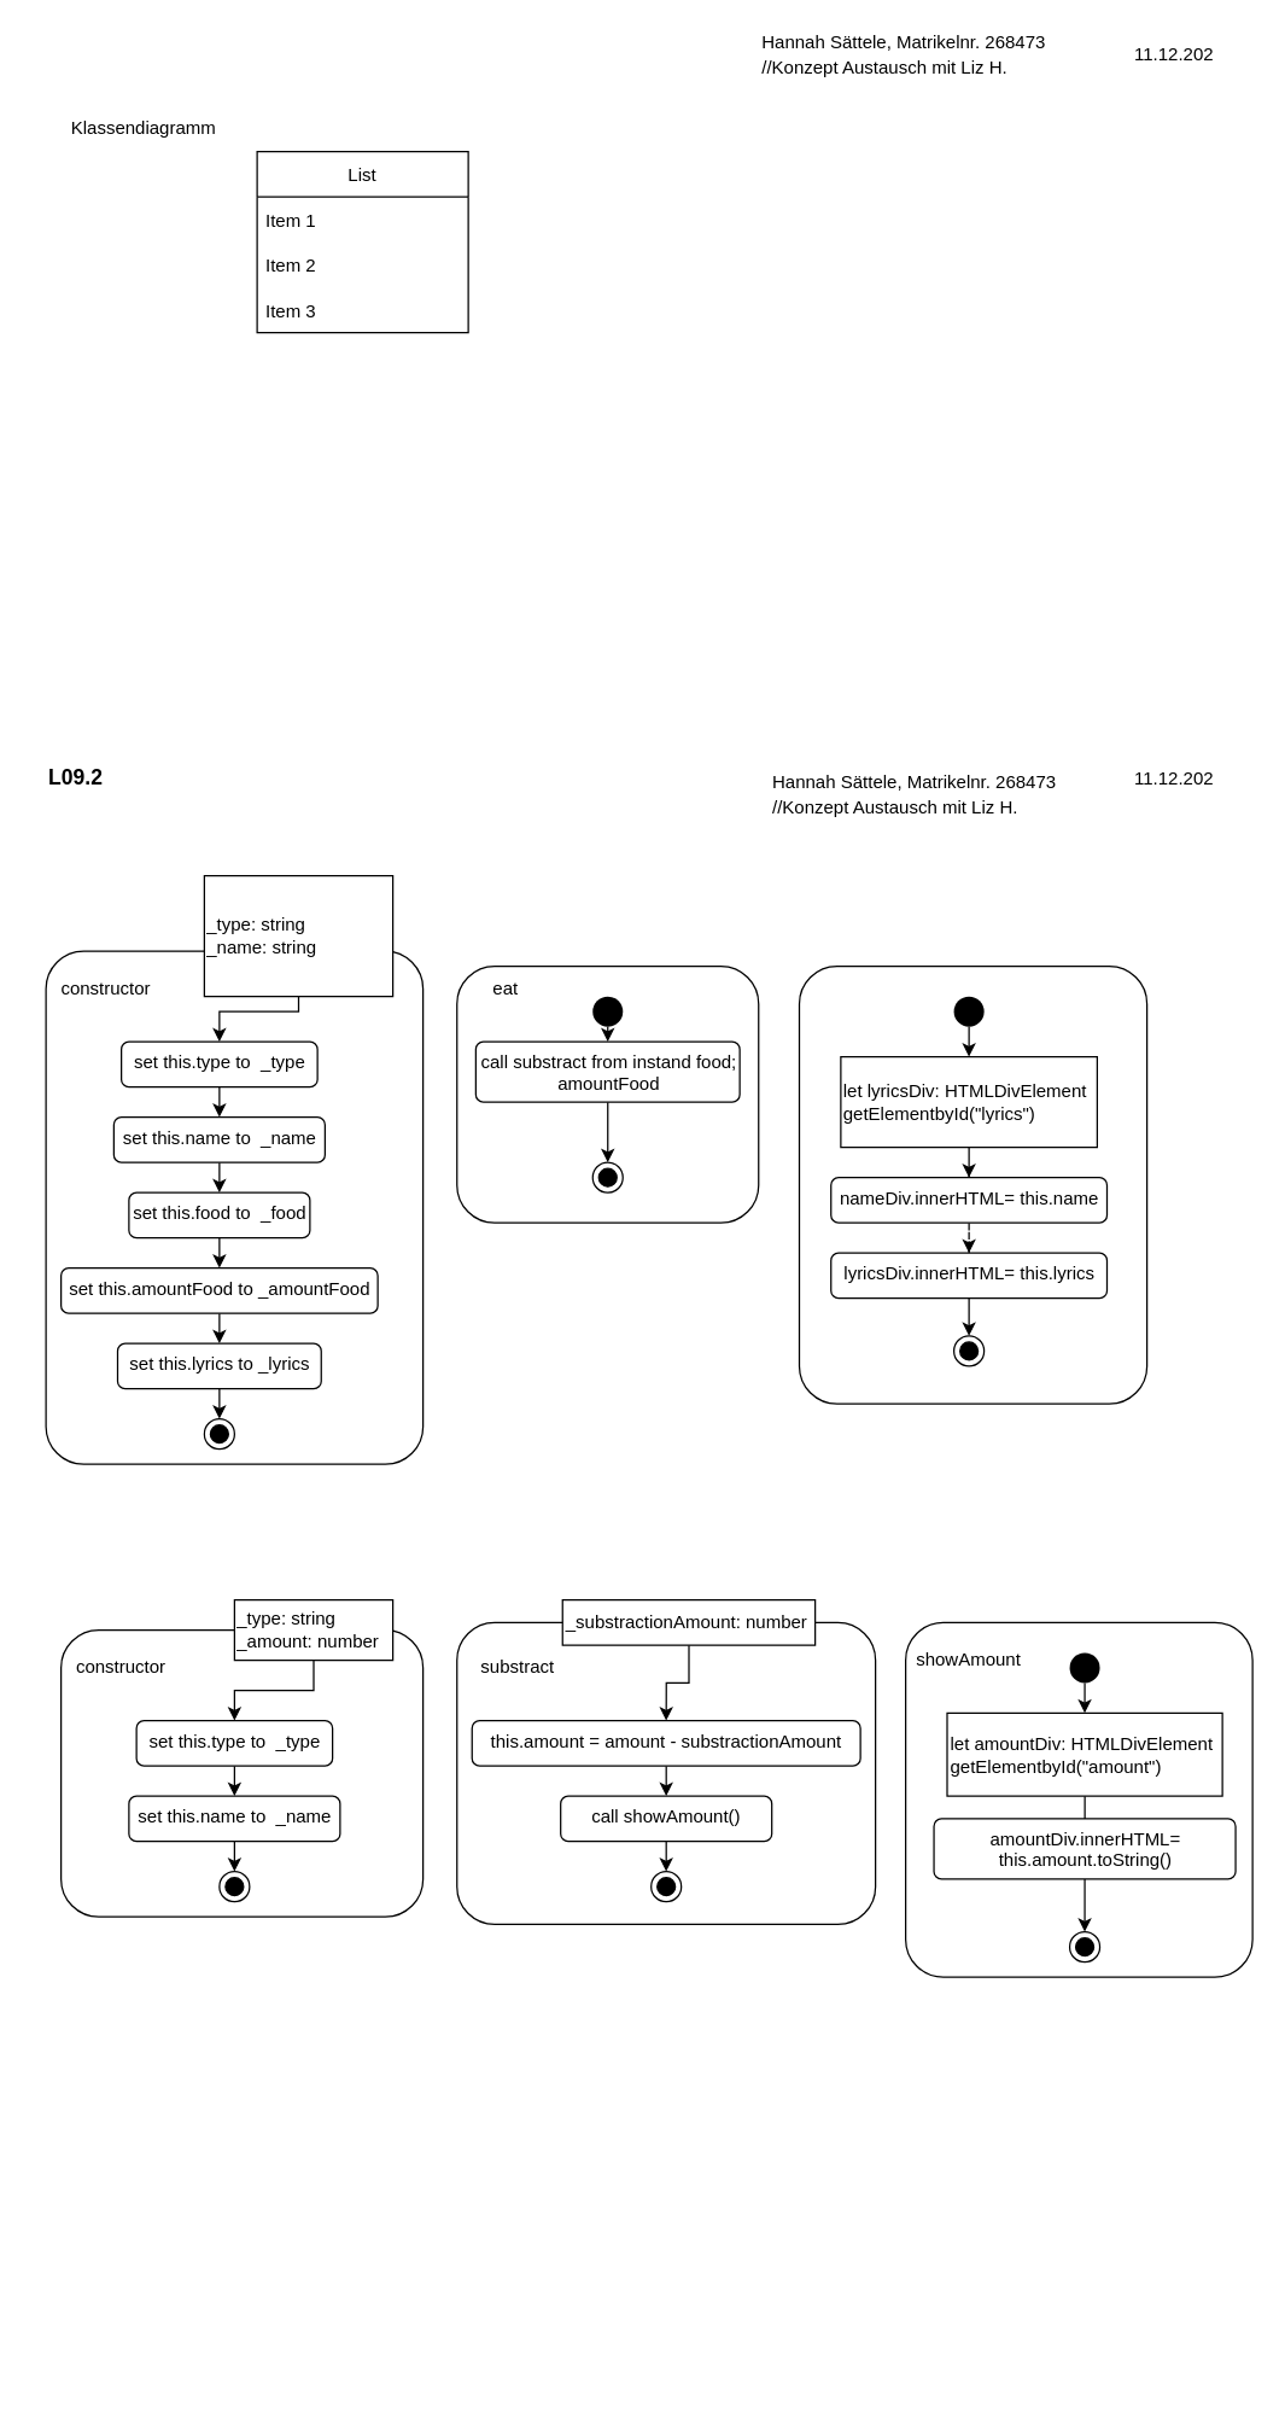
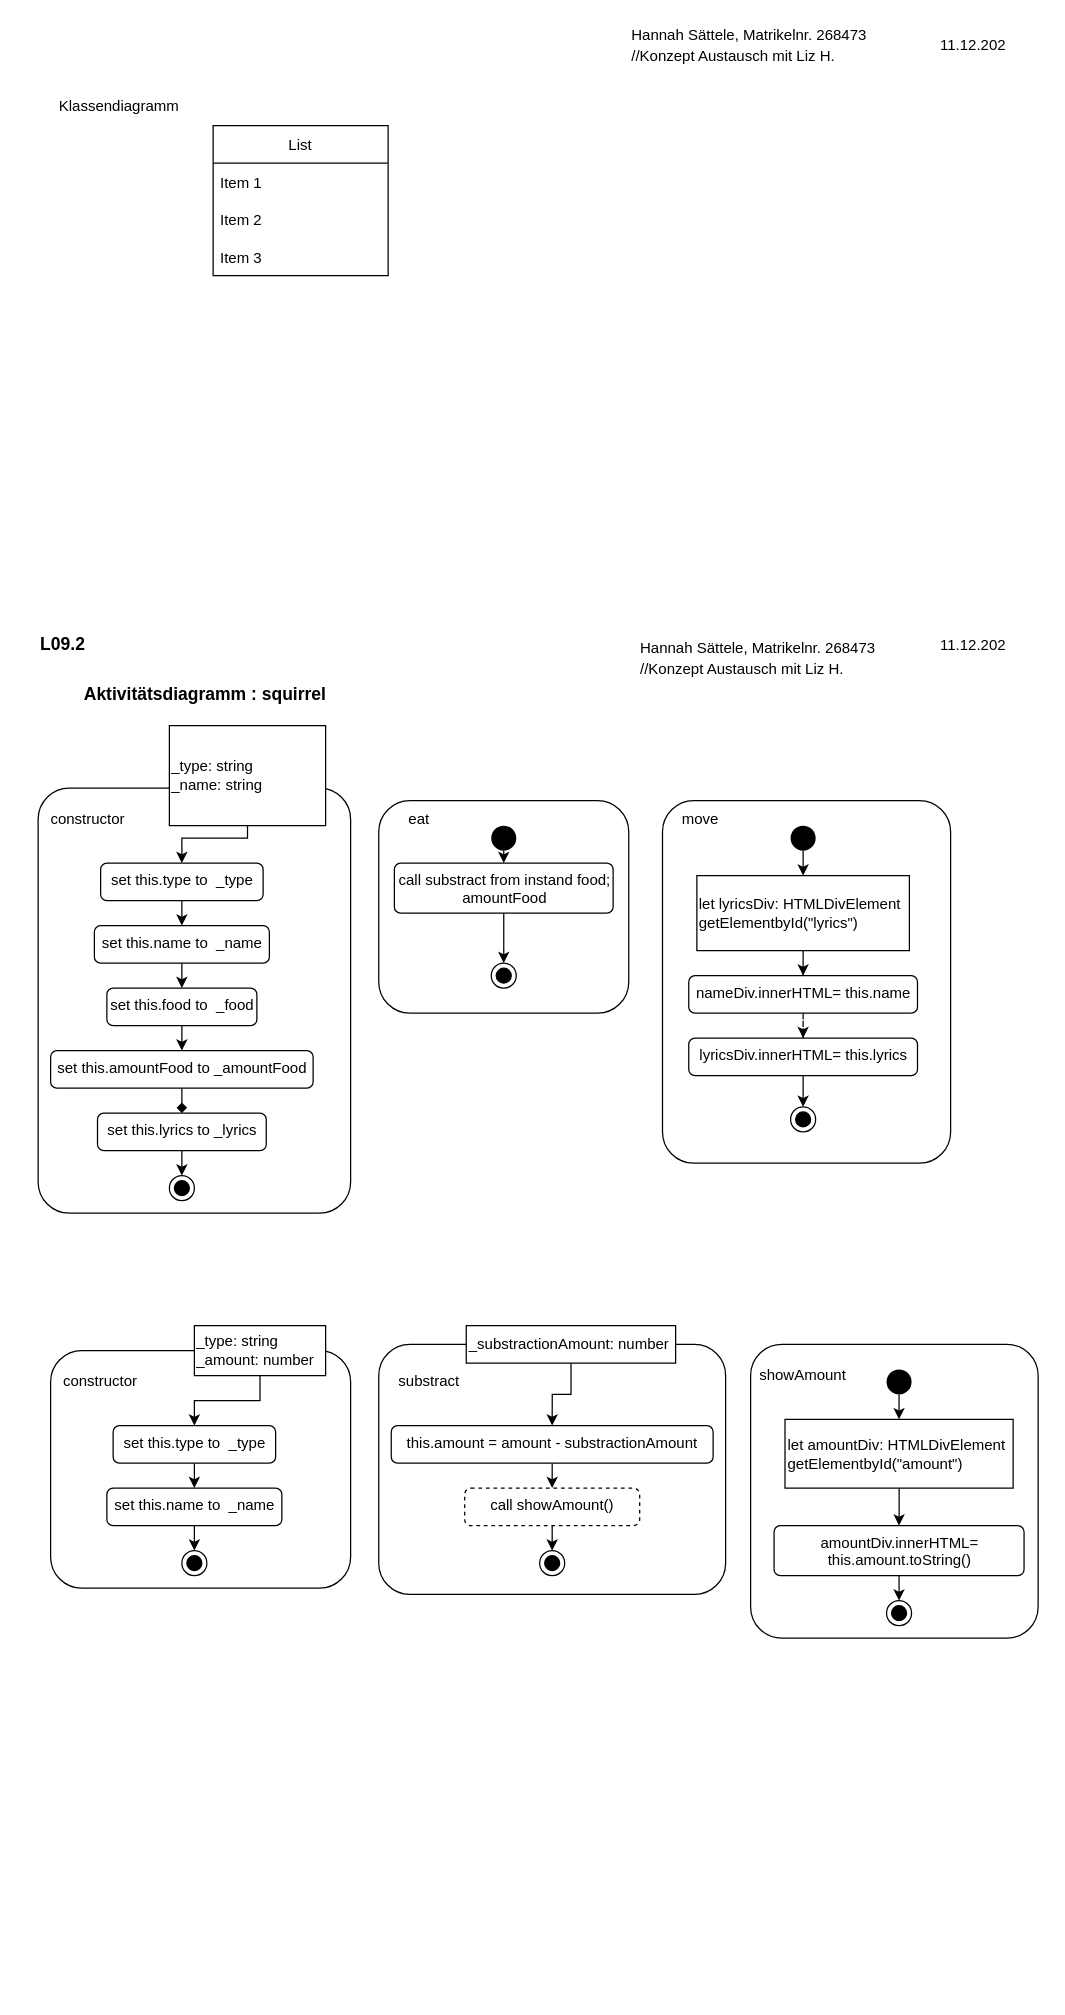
+ <mxCell id="6" value="&lt;span style=&quot;font-size: 14px&quot;&gt;&lt;b&gt;Aktivitätsdiagramm : squirrel&lt;/b&gt;&lt;/span&gt;" style="text;html=1;strokeColor=none;fillColor=none;align=left;verticalAlign=middle;whiteSpace=wrap;rounded=0;" parent="1" vertex="1"><mxGeometry x="65" y="540" width="230" height="30" as="geometry" /></mxCell>
+ <mxCell id="31" value="move" style="text;html=1;strokeColor=none;fillColor=none;align=center;verticalAlign=middle;whiteSpace=wrap;rounded=0;fontSize=12;" parent="1" vertex="1"><mxGeometry x="529.5" y="640" width="60" height="30" as="geometry" /></mxCell>
- <mxCell id="17" style="edgeStyle=orthogonalEdgeStyle;rounded=0;orthogonalLoop=1;jettySize=auto;html=1;exitX=0.5;exitY=1;exitDx=0;exitDy=0;entryX=0.5;entryY=0;entryDx=0;entryDy=0;fontSize=12;" parent="1" source="18" target="20" edge="1"><mxGeometry relative="1" as="geometry" /></mxCell>
+ <mxCell id="17" style="edgeStyle=orthogonalEdgeStyle;rounded=0;orthogonalLoop=1;jettySize=auto;html=1;exitX=0.5;exitY=1;exitDx=0;exitDy=0;entryX=0.5;entryY=0;entryDx=0;entryDy=0;fontSize=12;endArrow=diamond;" parent="1" source="18" target="20" edge="1"><mxGeometry relative="1" as="geometry" /></mxCell>
- <mxCell id="58" value="call showAmount()" style="html=1;align=center;verticalAlign=top;rounded=1;absoluteArcSize=1;arcSize=10;dashed=0;fontSize=12;" parent="1" vertex="1"><mxGeometry x="371.25" y="1190" width="140" height="30" as="geometry" /></mxCell>
+ <mxCell id="58" value="call showAmount()" style="html=1;align=center;verticalAlign=top;rounded=1;absoluteArcSize=1;arcSize=10;dashed=1;fontSize=12;" parent="1" vertex="1"><mxGeometry x="371.25" y="1190" width="140" height="30" as="geometry" /></mxCell>
- <mxCell id="68" value="amountDiv.innerHTML= &lt;br&gt;this.amount.toString()" style="html=1;align=center;verticalAlign=top;rounded=1;absoluteArcSize=1;arcSize=10;dashed=0;fontSize=12;" parent="1" vertex="1"><mxGeometry x="618.75" y="1205" width="200" height="40" as="geometry" /></mxCell>
+ <mxCell id="68" value="amountDiv.innerHTML= &lt;br&gt;this.amount.toString()" style="html=1;align=center;verticalAlign=top;rounded=1;absoluteArcSize=1;arcSize=10;dashed=0;fontSize=12;" parent="1" vertex="1"><mxGeometry x="618.75" y="1220" width="200" height="40" as="geometry" /></mxCell>
